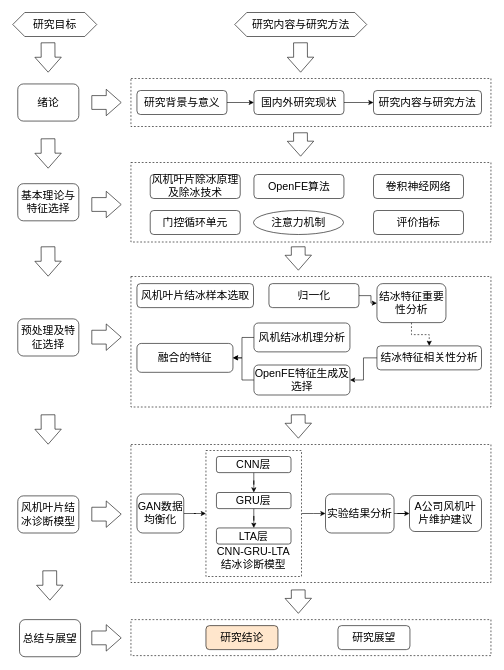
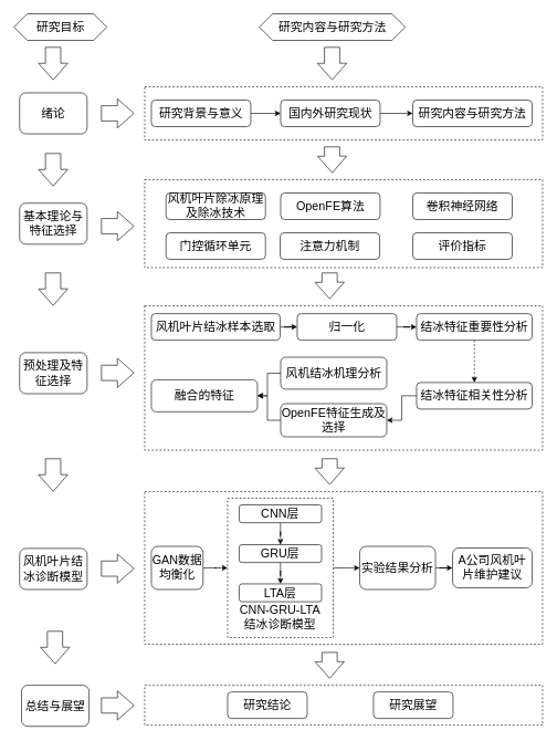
- <mxCell id="19" value="&lt;span style=&quot;font-size: 18px;&quot;&gt;注意力机制&lt;/span&gt;" style="ellipse;whiteSpace=wrap;html=1;" parent="1" vertex="1"><mxGeometry x="422" y="350" width="150" height="40" as="geometry" /></mxCell>
+ <mxCell id="19" value="&lt;span style=&quot;font-size: 18px;&quot;&gt;注意力机制&lt;/span&gt;" style="rounded=1;whiteSpace=wrap;html=1;" parent="1" vertex="1"><mxGeometry x="422" y="350" width="150" height="40" as="geometry" /></mxCell>
+ <mxCell id="20" style="edgeStyle=orthogonalEdgeStyle;rounded=0;orthogonalLoop=1;jettySize=auto;html=1;entryX=0;entryY=0.5;entryDx=0;entryDy=0;" parent="1" source="21" target="23" edge="1"><mxGeometry relative="1" as="geometry" /></mxCell>
- <mxCell id="29" value="&lt;font style=&quot;font-size: 18px;&quot;&gt;结冰特征重要性分析&lt;/font&gt;" style="rounded=1;whiteSpace=wrap;html=1;" parent="1" vertex="1"><mxGeometry x="627.75" y="471.87" width="115" height="65" as="geometry" /></mxCell>
+ <mxCell id="29" value="&lt;font style=&quot;font-size: 18px;&quot;&gt;结冰特征重要性分析&lt;/font&gt;" style="rounded=1;whiteSpace=wrap;html=1;" parent="1" vertex="1"><mxGeometry x="627.75" y="471.87" width="174.25" height="40" as="geometry" /></mxCell>
- <mxCell id="33" value="&lt;span style=&quot;font-size: 18px;&quot;&gt;研究结论&lt;/span&gt;" style="rounded=1;whiteSpace=wrap;html=1;fillColor=#ffe6cc;" parent="1" vertex="1"><mxGeometry x="342.75" y="1041.87" width="120" height="40" as="geometry" /></mxCell>
+ <mxCell id="33" value="&lt;span style=&quot;font-size: 18px;&quot;&gt;研究结论&lt;/span&gt;" style="rounded=1;whiteSpace=wrap;html=1;" parent="1" vertex="1"><mxGeometry x="342.75" y="1041.87" width="120" height="40" as="geometry" /></mxCell>
